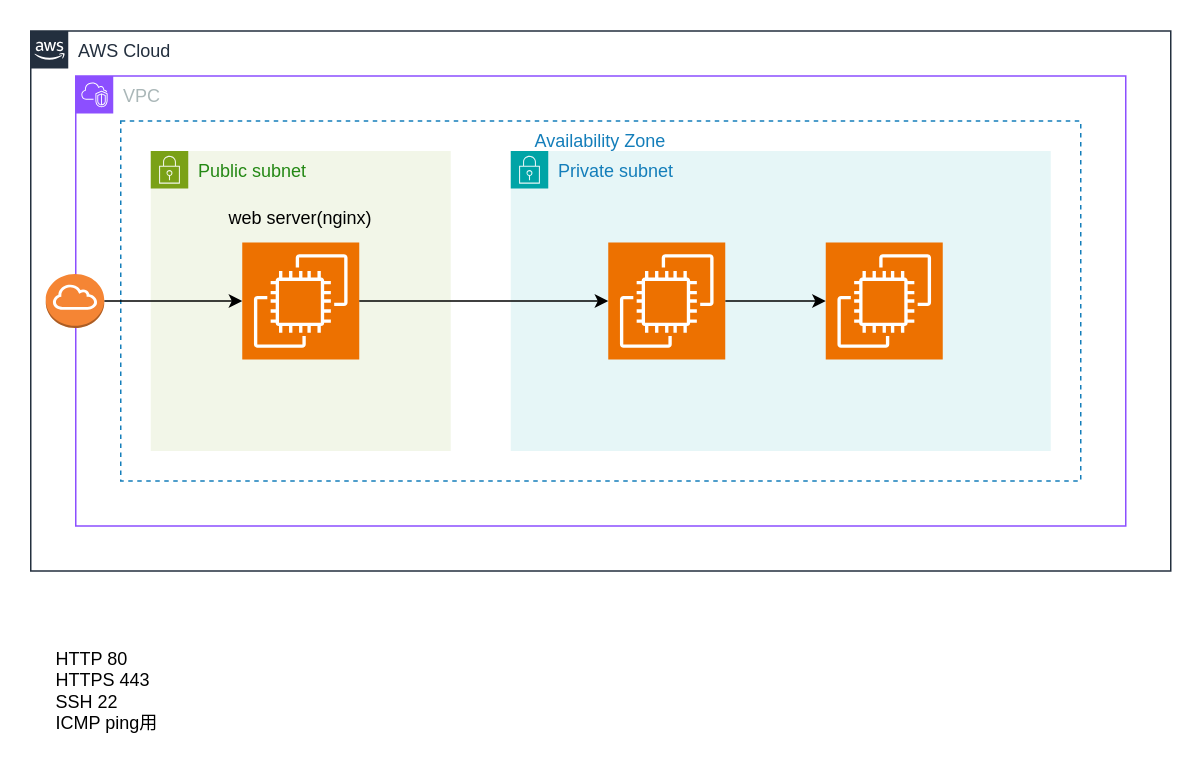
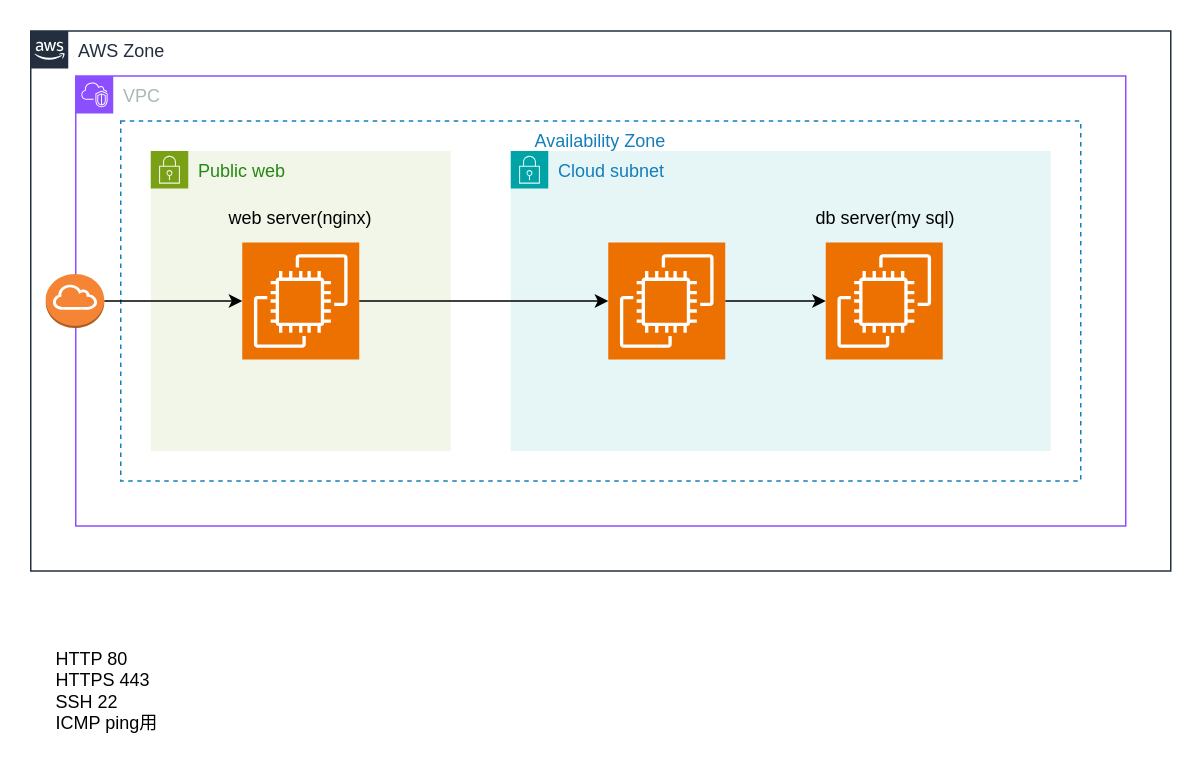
- <mxCell id="2" value="AWS Cloud" style="points=[[0,0],[0.25,0],[0.5,0],[0.75,0],[1,0],[1,0.25],[1,0.5],[1,0.75],[1,1],[0.75,1],[0.5,1],[0.25,1],[0,1],[0,0.75],[0,0.5],[0,0.25]];outlineConnect=0;gradientColor=none;html=1;whiteSpace=wrap;fontSize=12;fontStyle=0;container=1;pointerEvents=0;collapsible=0;recursiveResize=0;shape=mxgraph.aws4.group;grIcon=mxgraph.aws4.group_aws_cloud_alt;strokeColor=#232F3E;fillColor=none;verticalAlign=top;align=left;spacingLeft=30;fontColor=#232F3E;dashed=0;" vertex="1" parent="1"><mxGeometry x="20" y="20" width="760" height="360" as="geometry" /></mxCell>
+ <mxCell id="2" value="AWS Zone" style="points=[[0,0],[0.25,0],[0.5,0],[0.75,0],[1,0],[1,0.25],[1,0.5],[1,0.75],[1,1],[0.75,1],[0.5,1],[0.25,1],[0,1],[0,0.75],[0,0.5],[0,0.25]];outlineConnect=0;gradientColor=none;html=1;whiteSpace=wrap;fontSize=12;fontStyle=0;container=1;pointerEvents=0;collapsible=0;recursiveResize=0;shape=mxgraph.aws4.group;grIcon=mxgraph.aws4.group_aws_cloud_alt;strokeColor=#232F3E;fillColor=none;verticalAlign=top;align=left;spacingLeft=30;fontColor=#232F3E;dashed=0;" vertex="1" parent="1"><mxGeometry x="20" y="20" width="760" height="360" as="geometry" /></mxCell>
- <mxCell id="8" value="Public subnet" style="points=[[0,0],[0.25,0],[0.5,0],[0.75,0],[1,0],[1,0.25],[1,0.5],[1,0.75],[1,1],[0.75,1],[0.5,1],[0.25,1],[0,1],[0,0.75],[0,0.5],[0,0.25]];outlineConnect=0;gradientColor=none;html=1;whiteSpace=wrap;fontSize=12;fontStyle=0;container=1;pointerEvents=0;collapsible=0;recursiveResize=0;shape=mxgraph.aws4.group;grIcon=mxgraph.aws4.group_security_group;grStroke=0;strokeColor=#7AA116;fillColor=#F2F6E8;verticalAlign=top;align=left;spacingLeft=30;fontColor=#248814;dashed=0;" vertex="1" parent="3"><mxGeometry x="50" y="50" width="200" height="200" as="geometry" /></mxCell>
+ <mxCell id="8" value="Public web" style="points=[[0,0],[0.25,0],[0.5,0],[0.75,0],[1,0],[1,0.25],[1,0.5],[1,0.75],[1,1],[0.75,1],[0.5,1],[0.25,1],[0,1],[0,0.75],[0,0.5],[0,0.25]];outlineConnect=0;gradientColor=none;html=1;whiteSpace=wrap;fontSize=12;fontStyle=0;container=1;pointerEvents=0;collapsible=0;recursiveResize=0;shape=mxgraph.aws4.group;grIcon=mxgraph.aws4.group_security_group;grStroke=0;strokeColor=#7AA116;fillColor=#F2F6E8;verticalAlign=top;align=left;spacingLeft=30;fontColor=#248814;dashed=0;" vertex="1" parent="3"><mxGeometry x="50" y="50" width="200" height="200" as="geometry" /></mxCell>
- <mxCell id="4" value="Private subnet" style="points=[[0,0],[0.25,0],[0.5,0],[0.75,0],[1,0],[1,0.25],[1,0.5],[1,0.75],[1,1],[0.75,1],[0.5,1],[0.25,1],[0,1],[0,0.75],[0,0.5],[0,0.25]];outlineConnect=0;gradientColor=none;html=1;whiteSpace=wrap;fontSize=12;fontStyle=0;container=1;pointerEvents=0;collapsible=0;recursiveResize=0;shape=mxgraph.aws4.group;grIcon=mxgraph.aws4.group_security_group;grStroke=0;strokeColor=#00A4A6;fillColor=#E6F6F7;verticalAlign=top;align=left;spacingLeft=30;fontColor=#147EBA;dashed=0;" vertex="1" parent="3"><mxGeometry x="290" y="50" width="360" height="200" as="geometry" /></mxCell>
+ <mxCell id="4" value="Cloud subnet" style="points=[[0,0],[0.25,0],[0.5,0],[0.75,0],[1,0],[1,0.25],[1,0.5],[1,0.75],[1,1],[0.75,1],[0.5,1],[0.25,1],[0,1],[0,0.75],[0,0.5],[0,0.25]];outlineConnect=0;gradientColor=none;html=1;whiteSpace=wrap;fontSize=12;fontStyle=0;container=1;pointerEvents=0;collapsible=0;recursiveResize=0;shape=mxgraph.aws4.group;grIcon=mxgraph.aws4.group_security_group;grStroke=0;strokeColor=#00A4A6;fillColor=#E6F6F7;verticalAlign=top;align=left;spacingLeft=30;fontColor=#147EBA;dashed=0;" vertex="1" parent="3"><mxGeometry x="290" y="50" width="360" height="200" as="geometry" /></mxCell>
+ <mxCell id="13" value="db server(my sql)" style="text;html=1;strokeColor=none;fillColor=none;align=center;verticalAlign=middle;whiteSpace=wrap;rounded=0;" vertex="1" parent="3"><mxGeometry x="480" y="80" width="120" height="30" as="geometry" /></mxCell>
